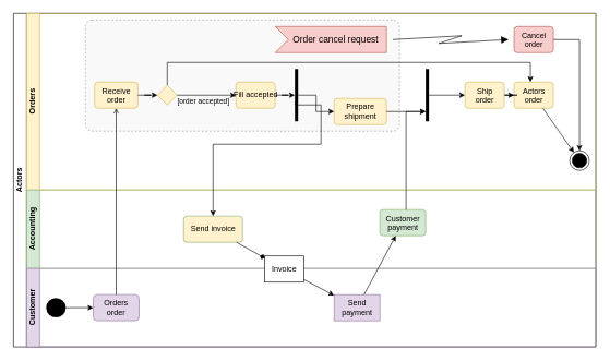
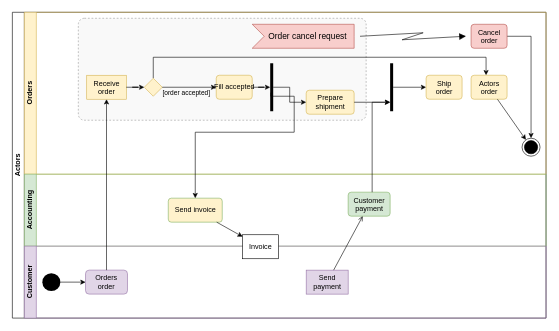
- <mxCell id="5" value="&lt;div&gt;Receive &lt;br&gt;&lt;/div&gt;&lt;div&gt;order&lt;/div&gt;" style="html=1;align=center;verticalAlign=top;rounded=1;absoluteArcSize=1;arcSize=10;dashed=0;fillColor=#fff2cc;strokeColor=#d6b656;" parent="3" vertex="1"><mxGeometry x="104" y="105" width="66" height="40" as="geometry" /></mxCell>
+ <mxCell id="5" value="&lt;div&gt;Receive &lt;br&gt;&lt;/div&gt;&lt;div&gt;order&lt;/div&gt;" style="html=1;align=center;verticalAlign=top;absoluteArcSize=1;arcSize=10;dashed=0;fillColor=#fff2cc;strokeColor=#d6b656;rounded=0;" parent="3" vertex="1"><mxGeometry x="104" y="105" width="66" height="40" as="geometry" /></mxCell>
- <mxCell id="19" value="" style="edgeStyle=orthogonalEdgeStyle;rounded=0;orthogonalLoop=1;jettySize=auto;html=1;" parent="3" source="26" target="18" edge="1"><mxGeometry relative="1" as="geometry"><mxPoint x="690" y="125" as="sourcePoint" /></mxGeometry></mxCell>
- <mxCell id="38" style="edgeStyle=orthogonalEdgeStyle;rounded=0;orthogonalLoop=1;jettySize=auto;html=1;endArrow=open;endFill=1;" parent="2" source="33" target="5" edge="1"><mxGeometry relative="1" as="geometry" /></mxCell>
+ <mxCell id="38" style="edgeStyle=orthogonalEdgeStyle;rounded=0;orthogonalLoop=1;jettySize=auto;html=1;endArrow=classic;endFill=1;" parent="2" source="33" target="5" edge="1"><mxGeometry relative="1" as="geometry" /></mxCell>
- <mxCell id="36" style="edgeStyle=none;rounded=0;orthogonalLoop=1;jettySize=auto;html=1;" parent="2" source="31" target="29" edge="1"><mxGeometry relative="1" as="geometry" /></mxCell>
+ <mxCell id="36" style="edgeStyle=none;rounded=0;orthogonalLoop=1;jettySize=auto;html=1;endArrow=open;" parent="2" source="31" target="29" edge="1"><mxGeometry relative="1" as="geometry" /></mxCell>
- <mxCell id="40" style="rounded=0;orthogonalLoop=1;jettySize=auto;html=1;endArrow=diamond;" parent="1" source="28" target="39" edge="1"><mxGeometry relative="1" as="geometry" /></mxCell>
+ <mxCell id="40" style="rounded=0;orthogonalLoop=1;jettySize=auto;html=1;" parent="1" source="28" target="39" edge="1"><mxGeometry relative="1" as="geometry" /></mxCell>
- <mxCell id="41" style="edgeStyle=none;rounded=0;orthogonalLoop=1;jettySize=auto;html=1;" parent="1" source="39" target="31" edge="1"><mxGeometry relative="1" as="geometry" /></mxCell>
